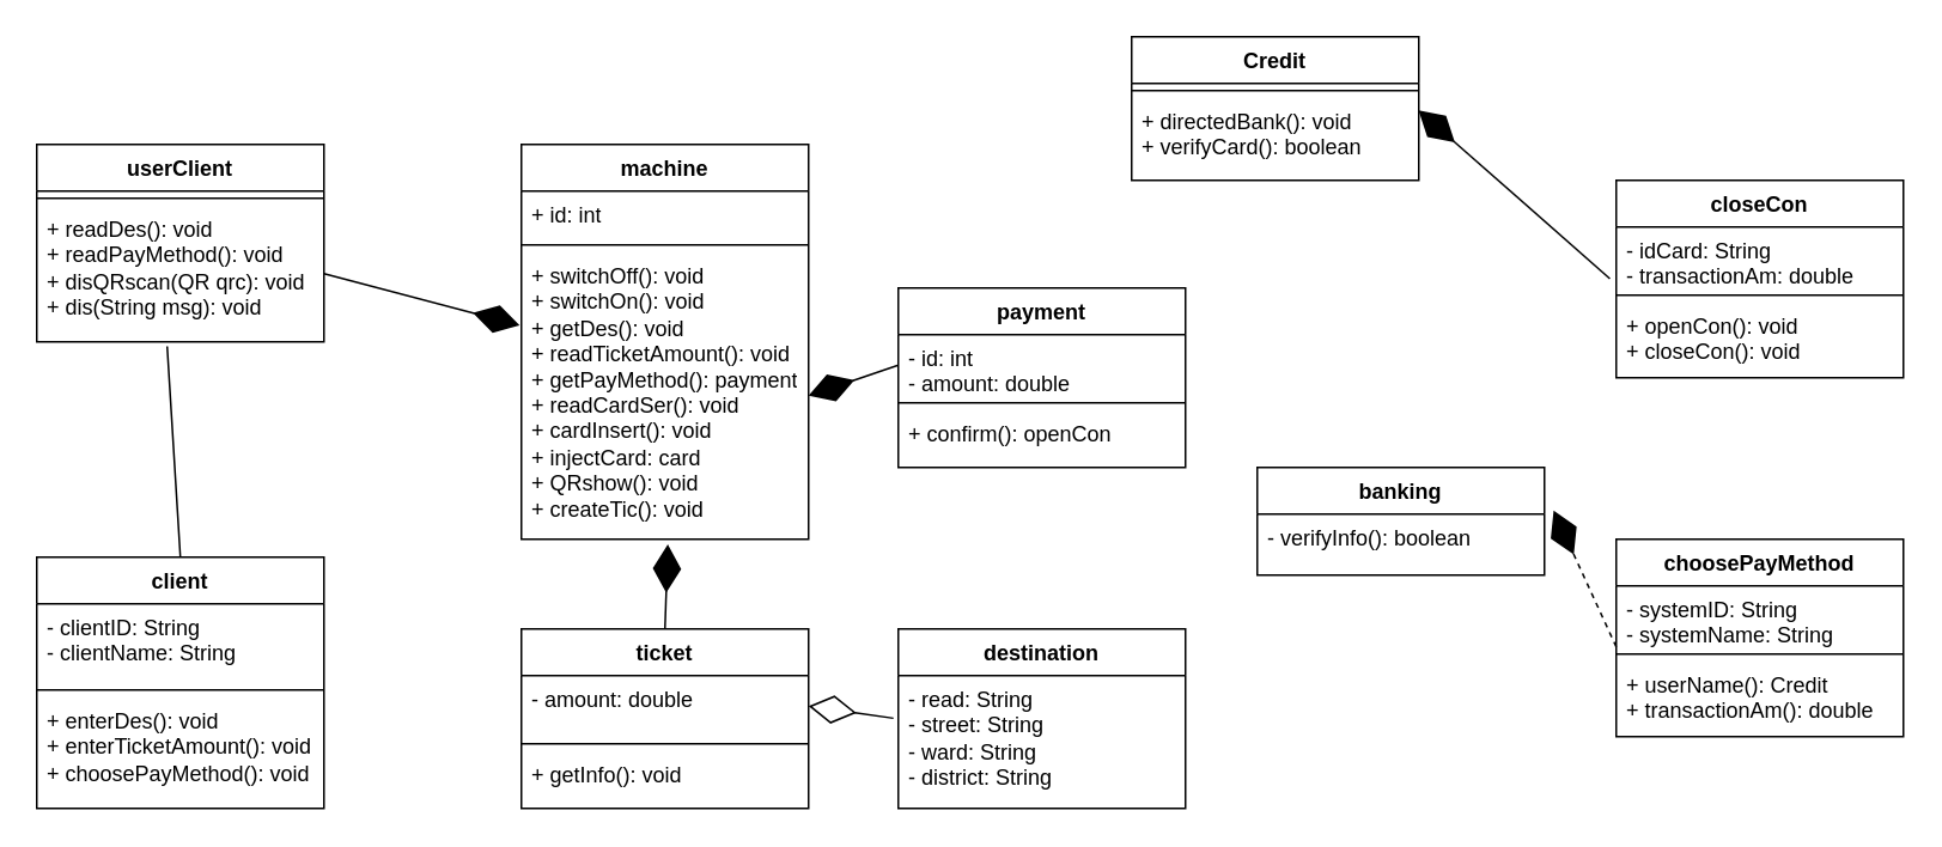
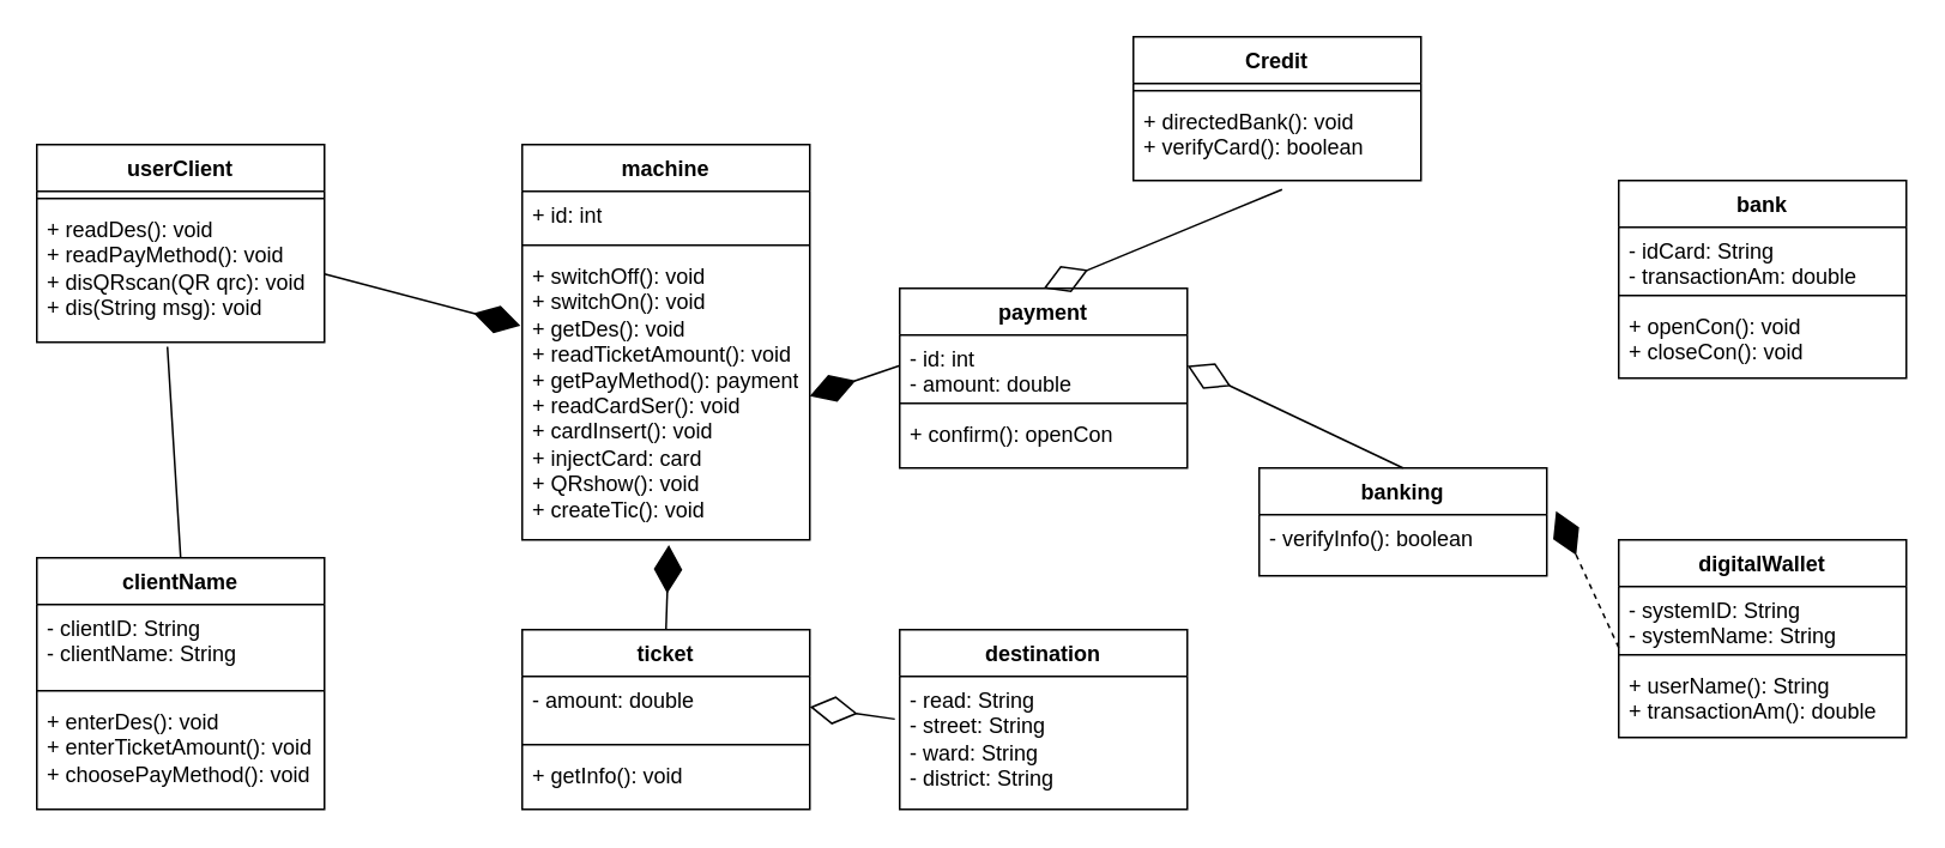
- <mxCell id="30" value="closeCon" style="swimlane;fontStyle=1;align=center;verticalAlign=top;childLayout=stackLayout;horizontal=1;startSize=26;horizontalStack=0;resizeParent=1;resizeParentMax=0;resizeLast=0;collapsible=1;marginBottom=0;whiteSpace=wrap;html=1;" vertex="1" parent="1"><mxGeometry x="900" y="100" width="160" height="110" as="geometry" /></mxCell>
+ <mxCell id="30" value="bank" style="swimlane;fontStyle=1;align=center;verticalAlign=top;childLayout=stackLayout;horizontal=1;startSize=26;horizontalStack=0;resizeParent=1;resizeParentMax=0;resizeLast=0;collapsible=1;marginBottom=0;whiteSpace=wrap;html=1;" vertex="1" parent="1"><mxGeometry x="900" y="100" width="160" height="110" as="geometry" /></mxCell>
- <mxCell id="41" value="" style="endArrow=diamondThin;endFill=1;endSize=24;html=1;rounded=0;entryX=0.999;entryY=0.152;entryDx=0;entryDy=0;exitX=-0.022;exitY=0.848;exitDx=0;exitDy=0;entryPerimeter=0;exitPerimeter=0;" edge="1" parent="1" source="31" target="29"><mxGeometry width="160" relative="1" as="geometry"><mxPoint x="910" y="370" as="sourcePoint" /><mxPoint x="875" y="294" as="targetPoint" /></mxGeometry></mxCell>
+ <mxCell id="43" value="" style="endArrow=diamondThin;endFill=0;endSize=24;html=1;rounded=0;exitX=0.517;exitY=1.108;exitDx=0;exitDy=0;exitPerimeter=0;entryX=0.5;entryY=0;entryDx=0;entryDy=0;" edge="1" parent="1" source="29" target="21"><mxGeometry width="160" relative="1" as="geometry"><mxPoint x="507" y="410" as="sourcePoint" /><mxPoint x="460" y="403" as="targetPoint" /></mxGeometry></mxCell>
+ <mxCell id="44" value="" style="endArrow=diamondThin;endFill=0;endSize=24;html=1;rounded=0;exitX=0.5;exitY=0;exitDx=0;exitDy=0;entryX=1;entryY=0.5;entryDx=0;entryDy=0;" edge="1" parent="1" source="25" target="22"><mxGeometry width="160" relative="1" as="geometry"><mxPoint x="723" y="115" as="sourcePoint" /><mxPoint x="590" y="170" as="targetPoint" /></mxGeometry></mxCell>
- <mxCell id="34" value="choosePayMethod" style="swimlane;fontStyle=1;align=center;verticalAlign=top;childLayout=stackLayout;horizontal=1;startSize=26;horizontalStack=0;resizeParent=1;resizeParentMax=0;resizeLast=0;collapsible=1;marginBottom=0;whiteSpace=wrap;html=1;" vertex="1" parent="1"><mxGeometry x="900" y="300" width="160" height="110" as="geometry" /></mxCell>
+ <mxCell id="34" value="digitalWallet" style="swimlane;fontStyle=1;align=center;verticalAlign=top;childLayout=stackLayout;horizontal=1;startSize=26;horizontalStack=0;resizeParent=1;resizeParentMax=0;resizeLast=0;collapsible=1;marginBottom=0;whiteSpace=wrap;html=1;" vertex="1" parent="1"><mxGeometry x="900" y="300" width="160" height="110" as="geometry" /></mxCell>
- <mxCell id="10" value="client" style="swimlane;fontStyle=1;align=center;verticalAlign=top;childLayout=stackLayout;horizontal=1;startSize=26;horizontalStack=0;resizeParent=1;resizeParentMax=0;resizeLast=0;collapsible=1;marginBottom=0;whiteSpace=wrap;html=1;" vertex="1" parent="1"><mxGeometry x="20" y="310" width="160" height="140" as="geometry" /></mxCell>
+ <mxCell id="10" value="clientName" style="swimlane;fontStyle=1;align=center;verticalAlign=top;childLayout=stackLayout;horizontal=1;startSize=26;horizontalStack=0;resizeParent=1;resizeParentMax=0;resizeLast=0;collapsible=1;marginBottom=0;whiteSpace=wrap;html=1;" vertex="1" parent="1"><mxGeometry x="20" y="310" width="160" height="140" as="geometry" /></mxCell>
- <mxCell id="37" value="+ userName(): Credit&lt;br&gt;+ transactionAm(): double" style="text;strokeColor=none;fillColor=none;align=left;verticalAlign=top;spacingLeft=4;spacingRight=4;overflow=hidden;rotatable=0;points=[[0,0.5],[1,0.5]];portConstraint=eastwest;whiteSpace=wrap;html=1;" vertex="1" parent="34"><mxGeometry y="68" width="160" height="42" as="geometry" /></mxCell>
+ <mxCell id="37" value="+ userName(): String&lt;br&gt;+ transactionAm(): double" style="text;strokeColor=none;fillColor=none;align=left;verticalAlign=top;spacingLeft=4;spacingRight=4;overflow=hidden;rotatable=0;points=[[0,0.5],[1,0.5]];portConstraint=eastwest;whiteSpace=wrap;html=1;" vertex="1" parent="34"><mxGeometry y="68" width="160" height="42" as="geometry" /></mxCell>
